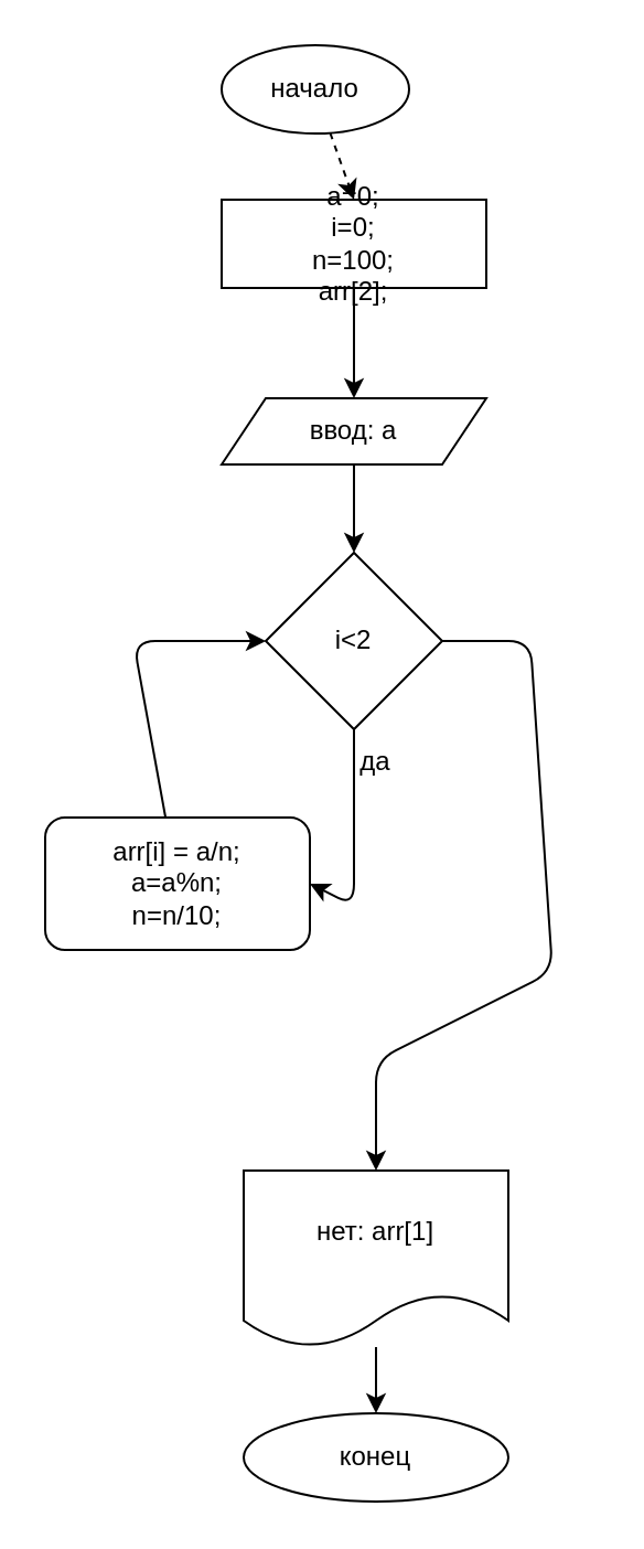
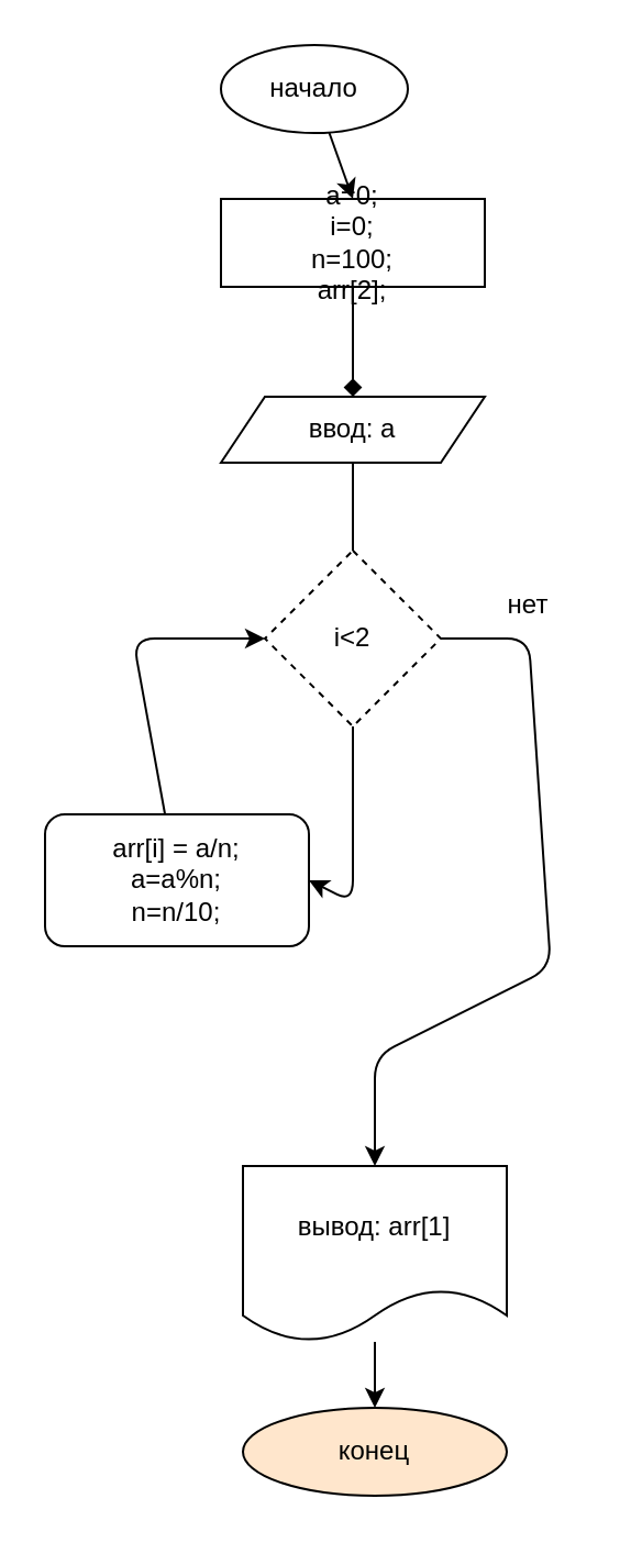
- <mxCell id="2" style="edgeStyle=none;html=1;entryX=0.5;entryY=0;entryDx=0;entryDy=0;dashed=1;" parent="1" source="3" target="8" edge="1"><mxGeometry relative="1" as="geometry" /></mxCell>
+ <mxCell id="2" style="edgeStyle=none;html=1;entryX=0.5;entryY=0;entryDx=0;entryDy=0;" parent="1" source="3" target="8" edge="1"><mxGeometry relative="1" as="geometry" /></mxCell>
- <mxCell id="7" style="edgeStyle=none;html=1;entryX=0.5;entryY=0;entryDx=0;entryDy=0;" parent="1" source="8" target="6" edge="1"><mxGeometry relative="1" as="geometry" /></mxCell>
+ <mxCell id="7" style="edgeStyle=none;html=1;entryX=0.5;entryY=0;entryDx=0;entryDy=0;endArrow=diamond;" parent="1" source="8" target="6" edge="1"><mxGeometry relative="1" as="geometry" /></mxCell>
- <mxCell id="5" style="edgeStyle=none;html=1;entryX=0.5;entryY=0;entryDx=0;entryDy=0;" parent="1" source="6" target="11" edge="1"><mxGeometry relative="1" as="geometry" /></mxCell>
+ <mxCell id="5" style="edgeStyle=none;html=1;entryX=0.5;entryY=0;entryDx=0;entryDy=0;endArrow=none;" parent="1" source="6" target="11" edge="1"><mxGeometry relative="1" as="geometry" /></mxCell>
+ <mxCell id="18" value="нет" style="text;html=1;strokeColor=none;fillColor=none;align=center;verticalAlign=middle;whiteSpace=wrap;rounded=0;" vertex="1" parent="1"><mxGeometry x="210" y="260" width="60" height="30" as="geometry" /></mxCell>
- <mxCell id="11" value="i&amp;lt;2" style="rhombus;whiteSpace=wrap;html=1;" parent="1" vertex="1"><mxGeometry x="120" y="250" width="80" height="80" as="geometry" /></mxCell>
+ <mxCell id="11" value="i&amp;lt;2" style="rhombus;whiteSpace=wrap;html=1;dashed=1;" parent="1" vertex="1"><mxGeometry x="120" y="250" width="80" height="80" as="geometry" /></mxCell>
- <mxCell id="17" value="да" style="text;html=1;strokeColor=none;fillColor=none;align=center;verticalAlign=middle;whiteSpace=wrap;rounded=0;" vertex="1" parent="1"><mxGeometry x="140" y="330" width="60" height="30" as="geometry" /></mxCell>
- <mxCell id="15" value="нет: arr[1]" style="shape=document;whiteSpace=wrap;html=1;boundedLbl=1;" parent="1" vertex="1"><mxGeometry x="110" y="530" width="120" height="80" as="geometry" /></mxCell>
+ <mxCell id="15" value="вывод: arr[1]" style="shape=document;whiteSpace=wrap;html=1;boundedLbl=1;" parent="1" vertex="1"><mxGeometry x="110" y="530" width="120" height="80" as="geometry" /></mxCell>
- <mxCell id="16" value="конец" style="ellipse;whiteSpace=wrap;html=1;" parent="1" vertex="1"><mxGeometry x="110" y="640" width="120" height="40" as="geometry" /></mxCell>
+ <mxCell id="16" value="конец" style="ellipse;whiteSpace=wrap;html=1;fillColor=#ffe6cc;" parent="1" vertex="1"><mxGeometry x="110" y="640" width="120" height="40" as="geometry" /></mxCell>
